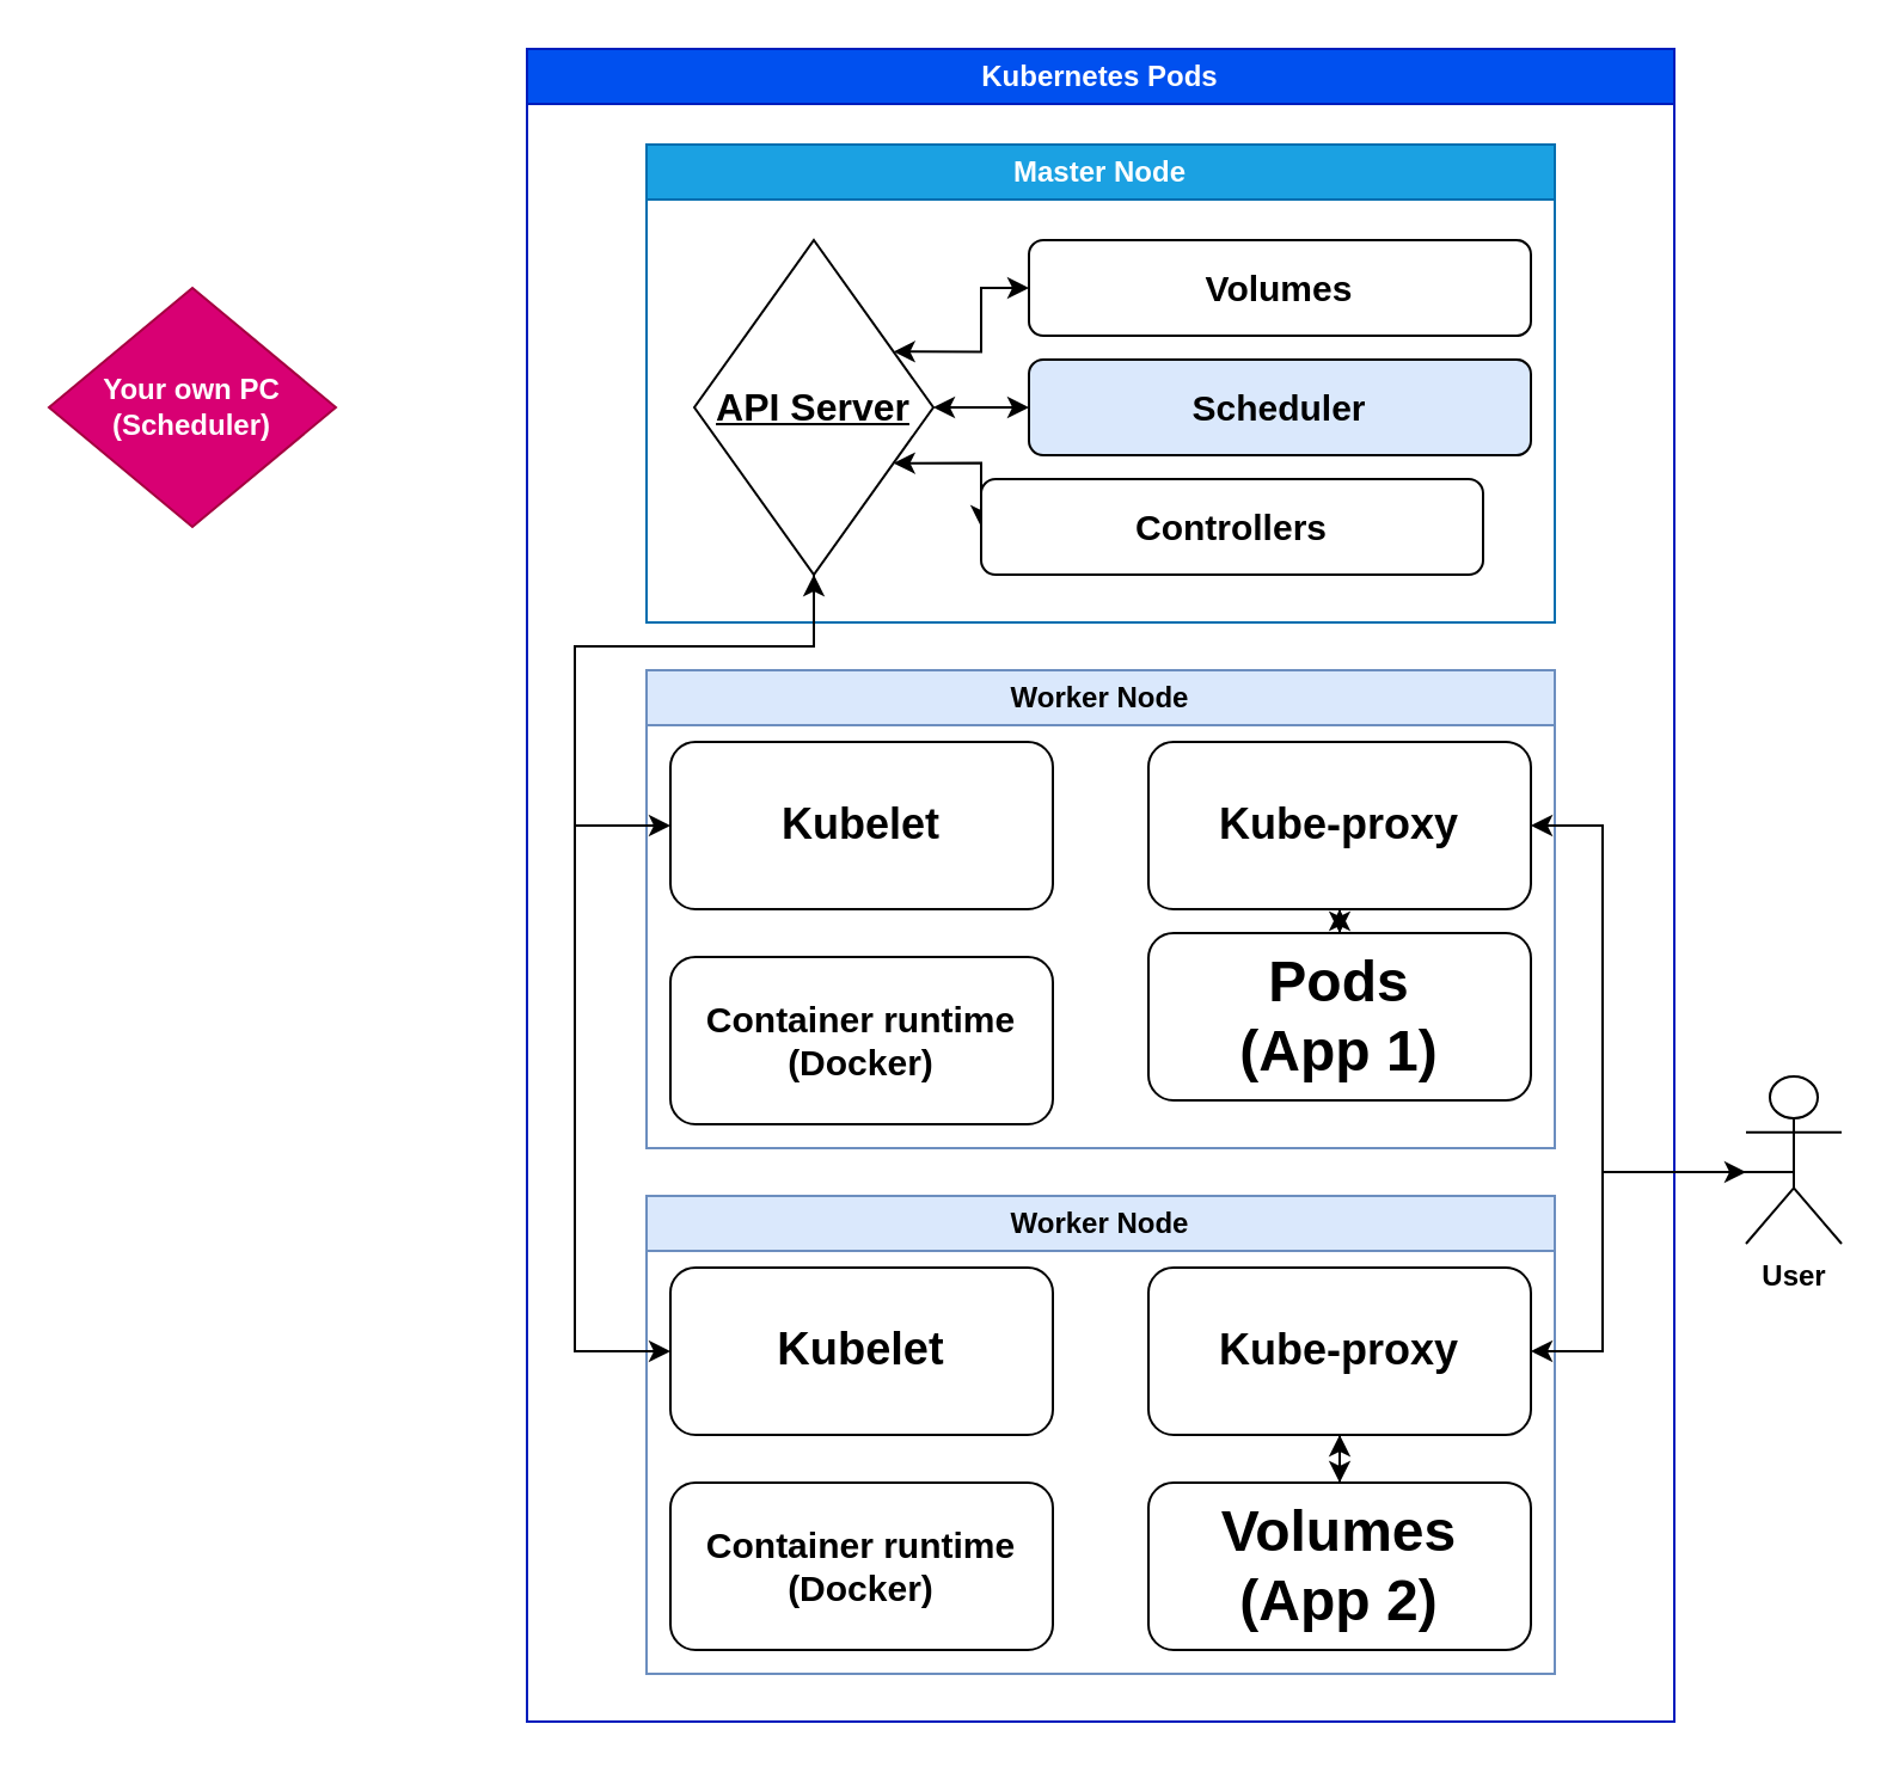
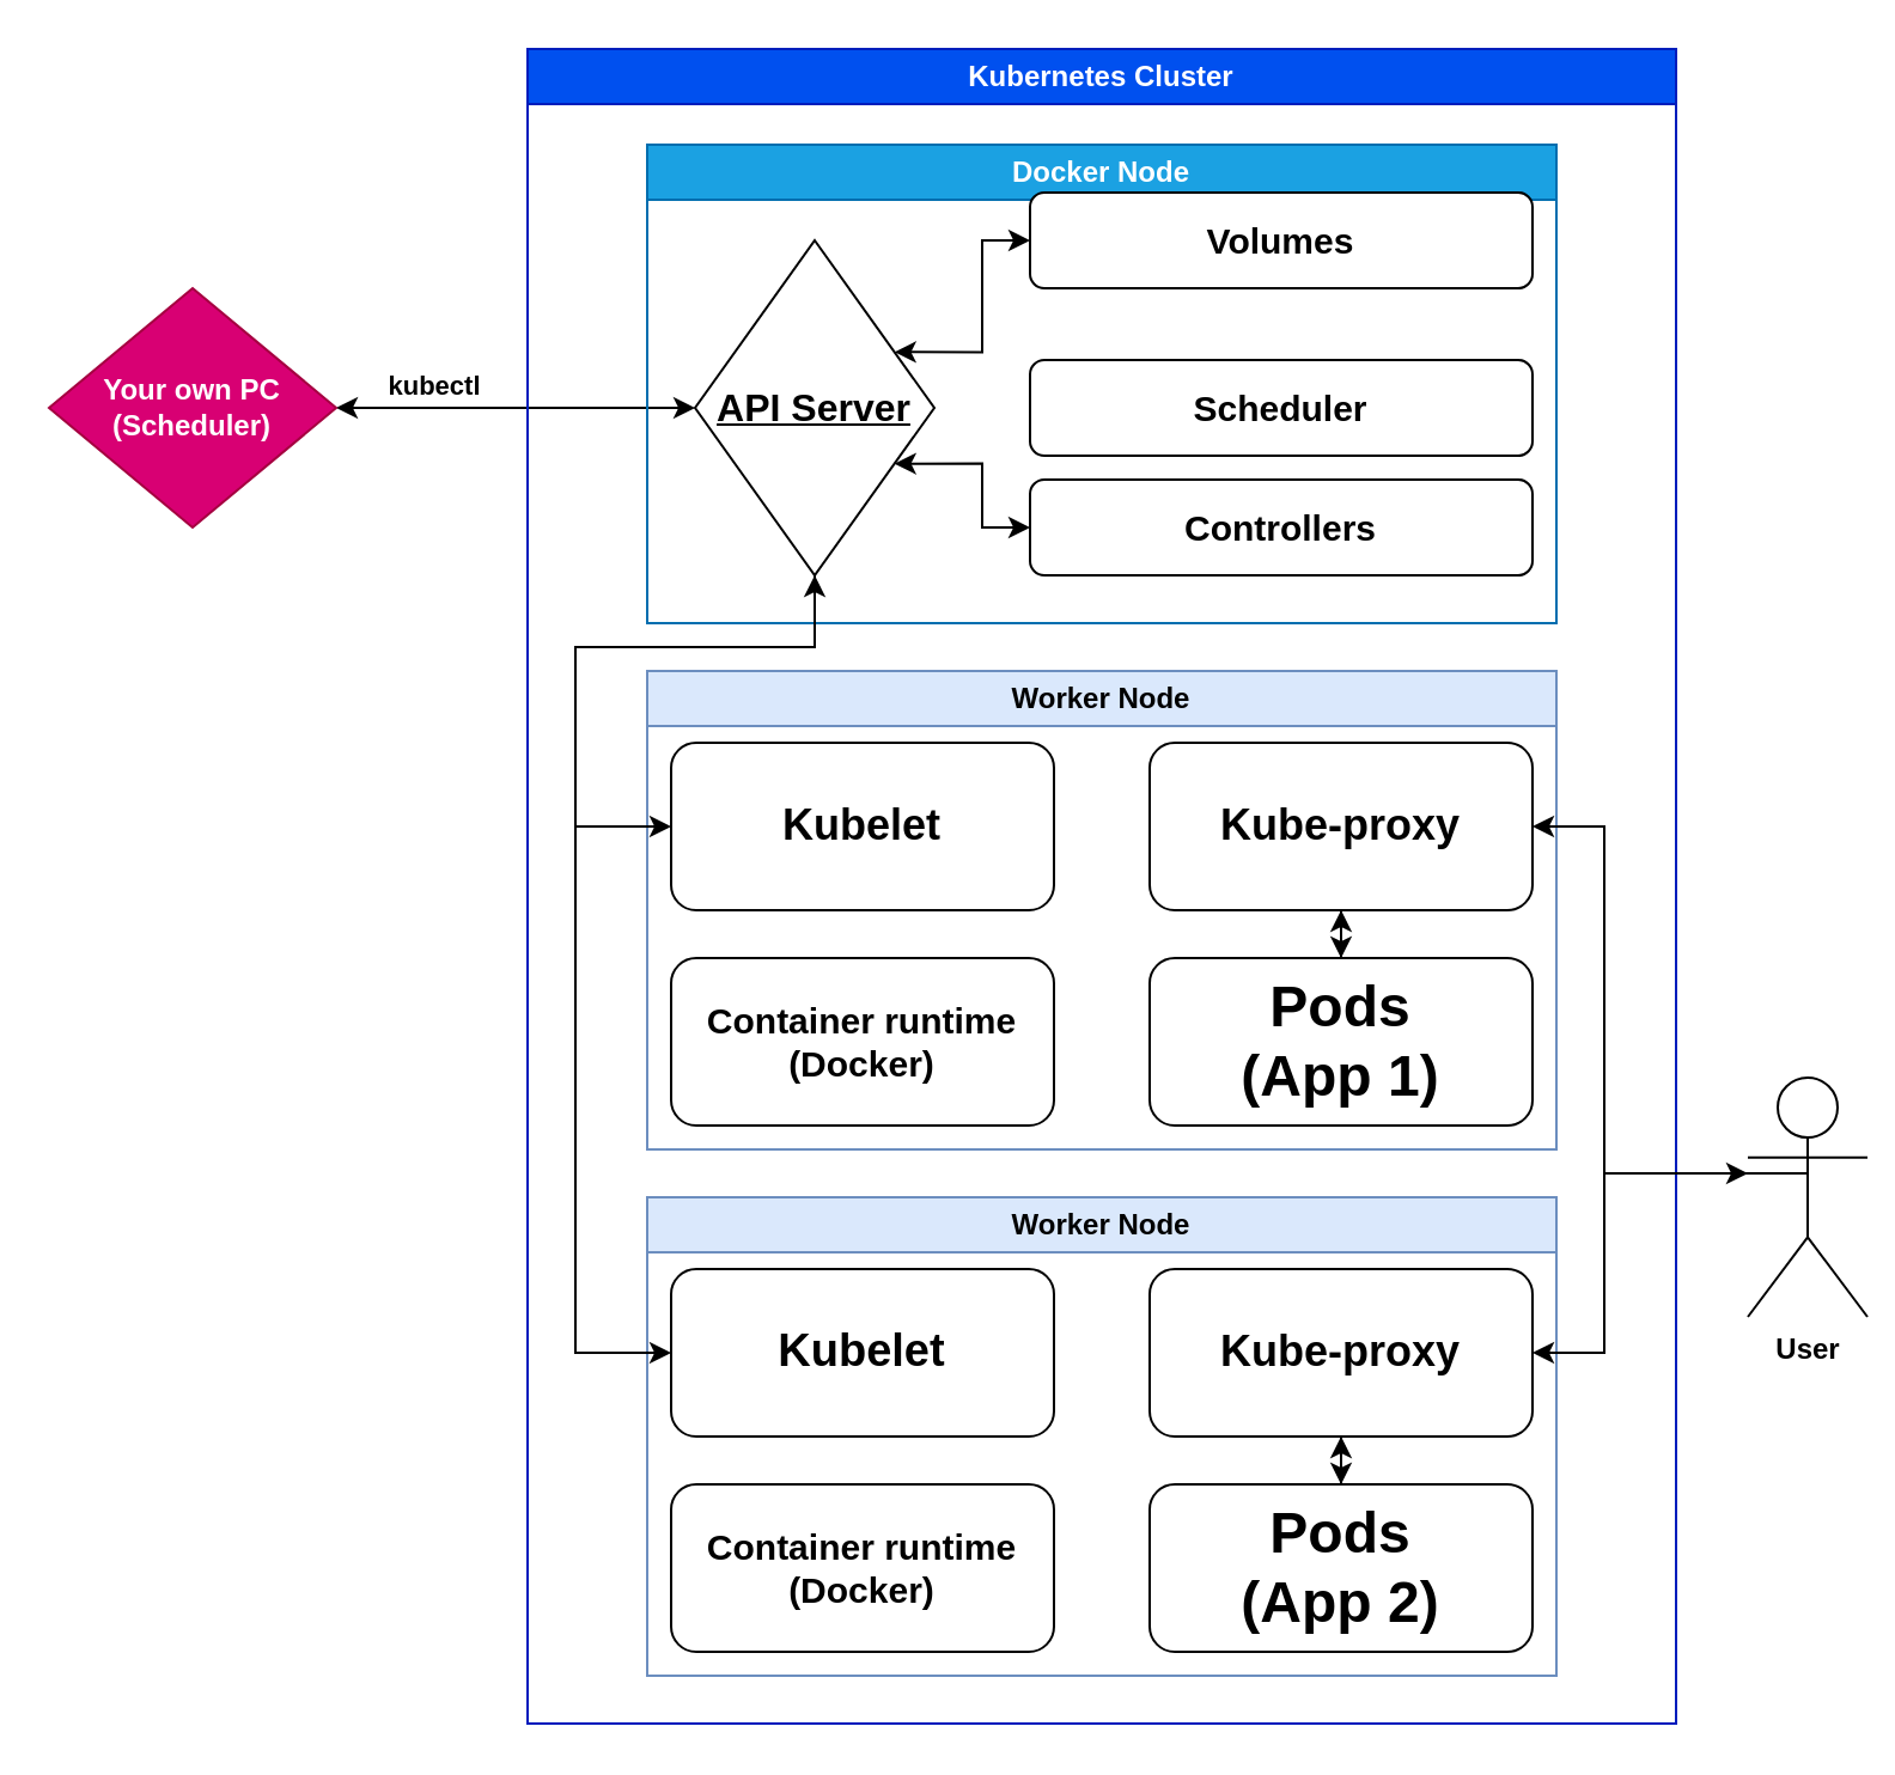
- <mxCell id="5" value="Kubernetes Pods" style="swimlane;whiteSpace=wrap;html=1;fillColor=#0050ef;fontColor=#ffffff;strokeColor=#001DBC;" vertex="1" parent="1"><mxGeometry x="220" y="20" width="480" height="700" as="geometry" /></mxCell>
+ <mxCell id="5" value="Kubernetes Cluster" style="swimlane;whiteSpace=wrap;html=1;fillColor=#0050ef;fontColor=#ffffff;strokeColor=#001DBC;" vertex="1" parent="1"><mxGeometry x="220" y="20" width="480" height="700" as="geometry" /></mxCell>
- <mxCell id="6" value="&lt;div&gt;Master Node&lt;/div&gt;" style="swimlane;whiteSpace=wrap;html=1;fillColor=#1ba1e2;strokeColor=#006EAF;fontColor=#ffffff;" vertex="1" parent="5"><mxGeometry x="50" y="40" width="380" height="200" as="geometry" /></mxCell>
+ <mxCell id="6" value="&lt;div&gt;Docker Node&lt;/div&gt;" style="swimlane;whiteSpace=wrap;html=1;fillColor=#1ba1e2;strokeColor=#006EAF;fontColor=#ffffff;" vertex="1" parent="5"><mxGeometry x="50" y="40" width="380" height="200" as="geometry" /></mxCell>
- <mxCell id="13" value="Volumes" style="rounded=1;whiteSpace=wrap;html=1;fontStyle=1;fontSize=15;" vertex="1" parent="6"><mxGeometry x="160" y="40" width="210" height="40" as="geometry" /></mxCell>
+ <mxCell id="13" value="Volumes" style="rounded=1;whiteSpace=wrap;html=1;fontStyle=1;fontSize=15;" vertex="1" parent="6"><mxGeometry x="160" y="20" width="210" height="40" as="geometry" /></mxCell>
+ <mxCell id="2" style="edgeStyle=orthogonalEdgeStyle;rounded=0;orthogonalLoop=1;jettySize=auto;html=1;startArrow=classic;startFill=1;" edge="1" parent="1" source="4" target="10"><mxGeometry relative="1" as="geometry" /></mxCell>
+ <mxCell id="3" value="kubectl " style="edgeLabel;html=1;align=center;verticalAlign=middle;resizable=0;points=[];fontStyle=1" vertex="1" connectable="0" parent="2"><mxGeometry x="-0.387" y="-1" relative="1" as="geometry"><mxPoint x="-6" y="-11" as="offset" /></mxGeometry></mxCell>
- <mxCell id="8" style="edgeStyle=orthogonalEdgeStyle;rounded=0;orthogonalLoop=1;jettySize=auto;html=1;exitX=1;exitY=0.5;exitDx=0;exitDy=0;startArrow=classic;startFill=1;" edge="1" parent="6" source="10" target="12"><mxGeometry relative="1" as="geometry" /></mxCell>
- <mxCell id="12" value="Scheduler" style="rounded=1;whiteSpace=wrap;html=1;fontStyle=1;fontSize=15;fillColor=#dae8fc;" vertex="1" parent="6"><mxGeometry x="160" y="90" width="210" height="40" as="geometry" /></mxCell>
+ <mxCell id="12" value="Scheduler" style="rounded=1;whiteSpace=wrap;html=1;fontStyle=1;fontSize=15;" vertex="1" parent="6"><mxGeometry x="160" y="90" width="210" height="40" as="geometry" /></mxCell>
- <mxCell id="11" value="Controllers" style="rounded=1;whiteSpace=wrap;html=1;fontStyle=1;fontSize=15;" vertex="1" parent="6"><mxGeometry x="140" y="140" width="210" height="40" as="geometry" /></mxCell>
+ <mxCell id="11" value="Controllers" style="rounded=1;whiteSpace=wrap;html=1;fontStyle=1;fontSize=15;" vertex="1" parent="6"><mxGeometry x="160" y="140" width="210" height="40" as="geometry" /></mxCell>
- <mxCell id="19" value="Pods&lt;br&gt;(App 1)" style="rounded=1;whiteSpace=wrap;html=1;fontStyle=1;fontSize=24;" vertex="1" parent="14"><mxGeometry x="210" y="110" width="160" height="70" as="geometry" /></mxCell>
+ <mxCell id="19" value="Pods&lt;br&gt;(App 1)" style="rounded=1;whiteSpace=wrap;html=1;fontStyle=1;fontSize=24;" vertex="1" parent="14"><mxGeometry x="210" y="120" width="160" height="70" as="geometry" /></mxCell>
- <mxCell id="30" value="&lt;div&gt;User&lt;/div&gt;" style="shape=umlActor;verticalLabelPosition=bottom;verticalAlign=top;html=1;outlineConnect=0;fontStyle=1" vertex="1" parent="1"><mxGeometry x="730" y="450" width="40" height="70" as="geometry" /></mxCell>
+ <mxCell id="30" value="&lt;div&gt;User&lt;/div&gt;" style="shape=umlActor;verticalLabelPosition=bottom;verticalAlign=top;html=1;outlineConnect=0;fontStyle=1" vertex="1" parent="1"><mxGeometry x="730" y="450" width="50" height="100" as="geometry" /></mxCell>
- <mxCell id="25" value="Volumes&lt;br&gt;(App 2)" style="rounded=1;whiteSpace=wrap;html=1;fontStyle=1;fontSize=24;" vertex="1" parent="20"><mxGeometry x="210" y="120" width="160" height="70" as="geometry" /></mxCell>
+ <mxCell id="25" value="Pods&lt;br&gt;(App 2)" style="rounded=1;whiteSpace=wrap;html=1;fontStyle=1;fontSize=24;" vertex="1" parent="20"><mxGeometry x="210" y="120" width="160" height="70" as="geometry" /></mxCell>
